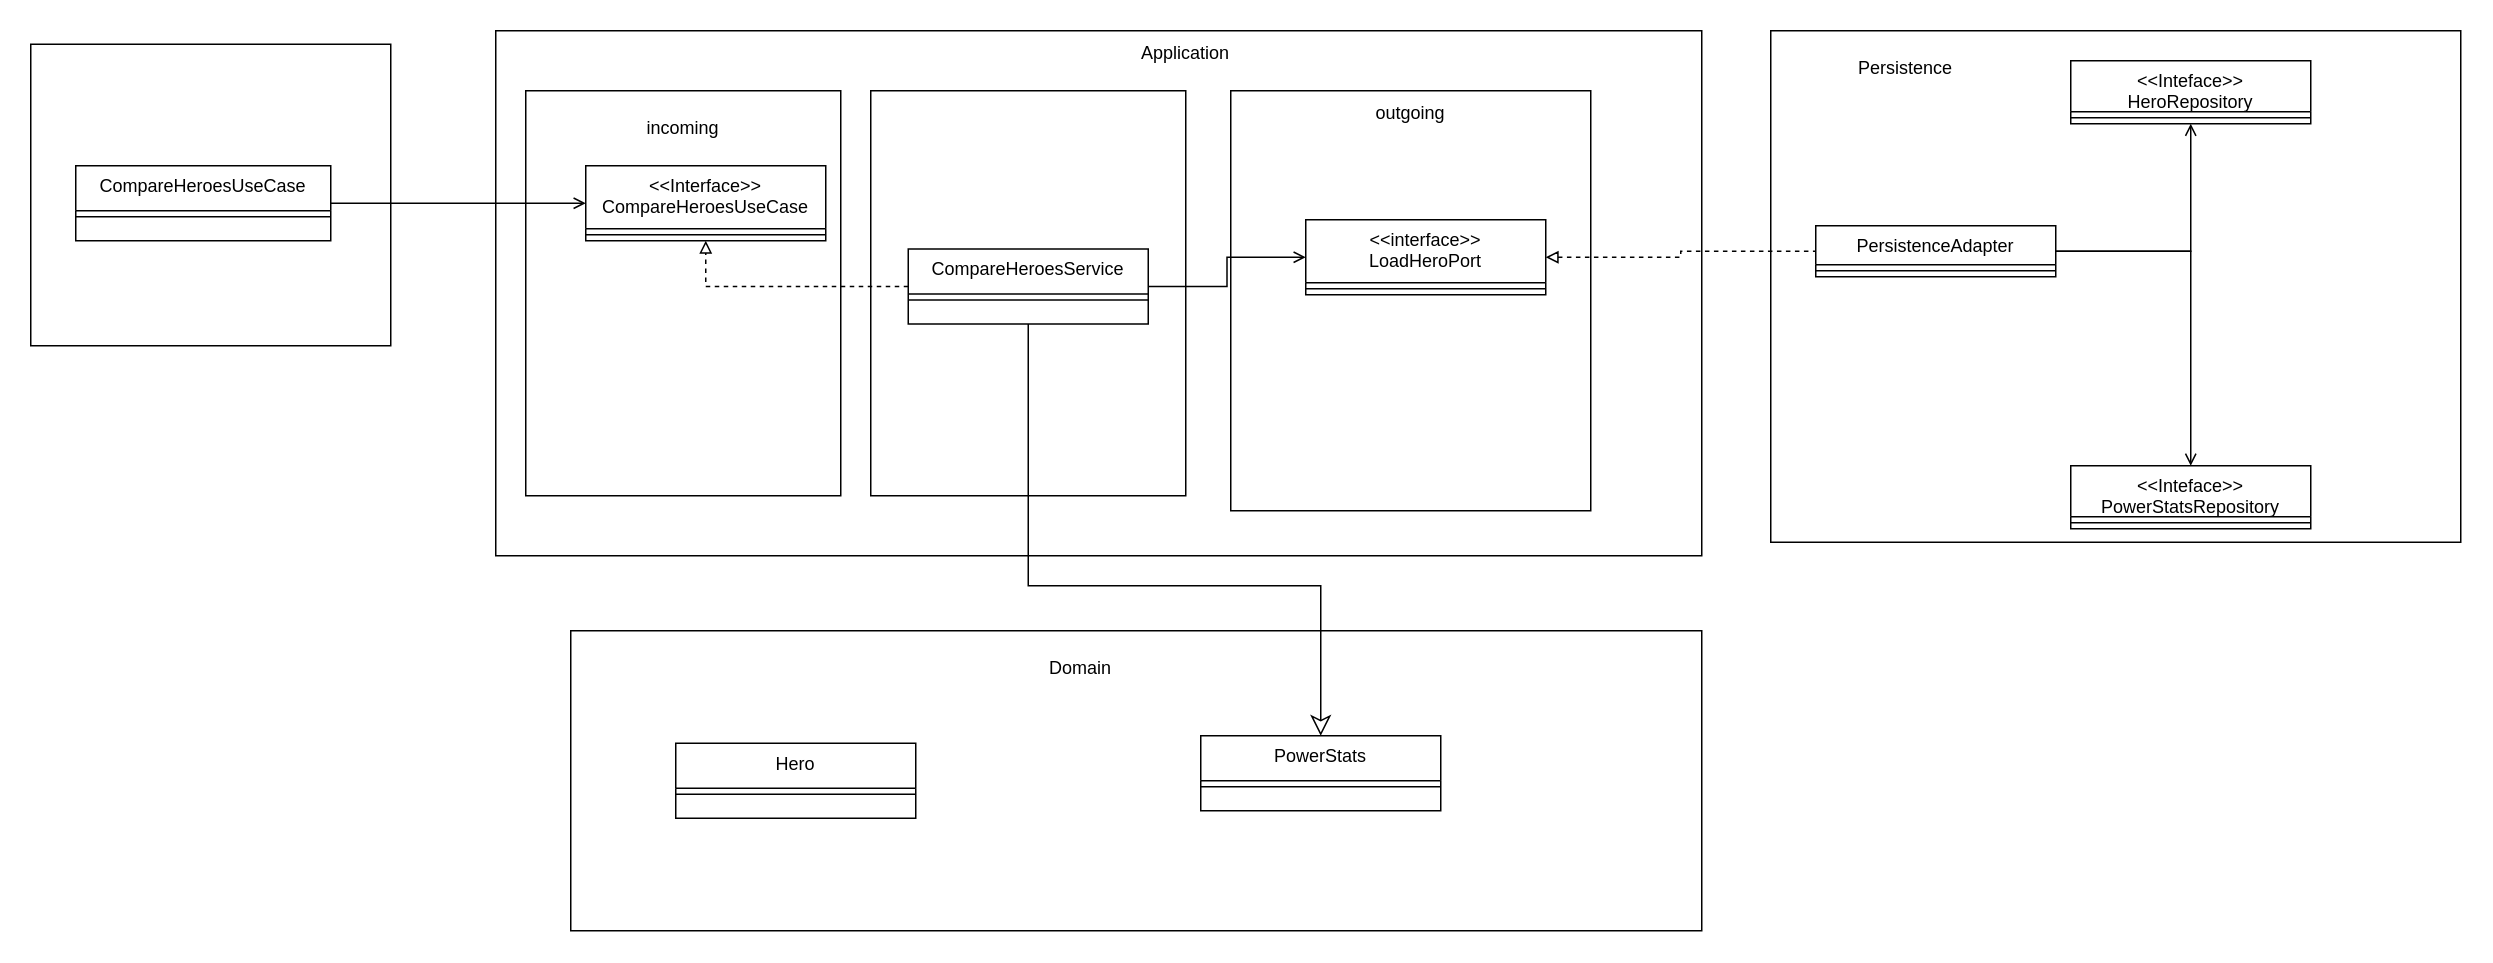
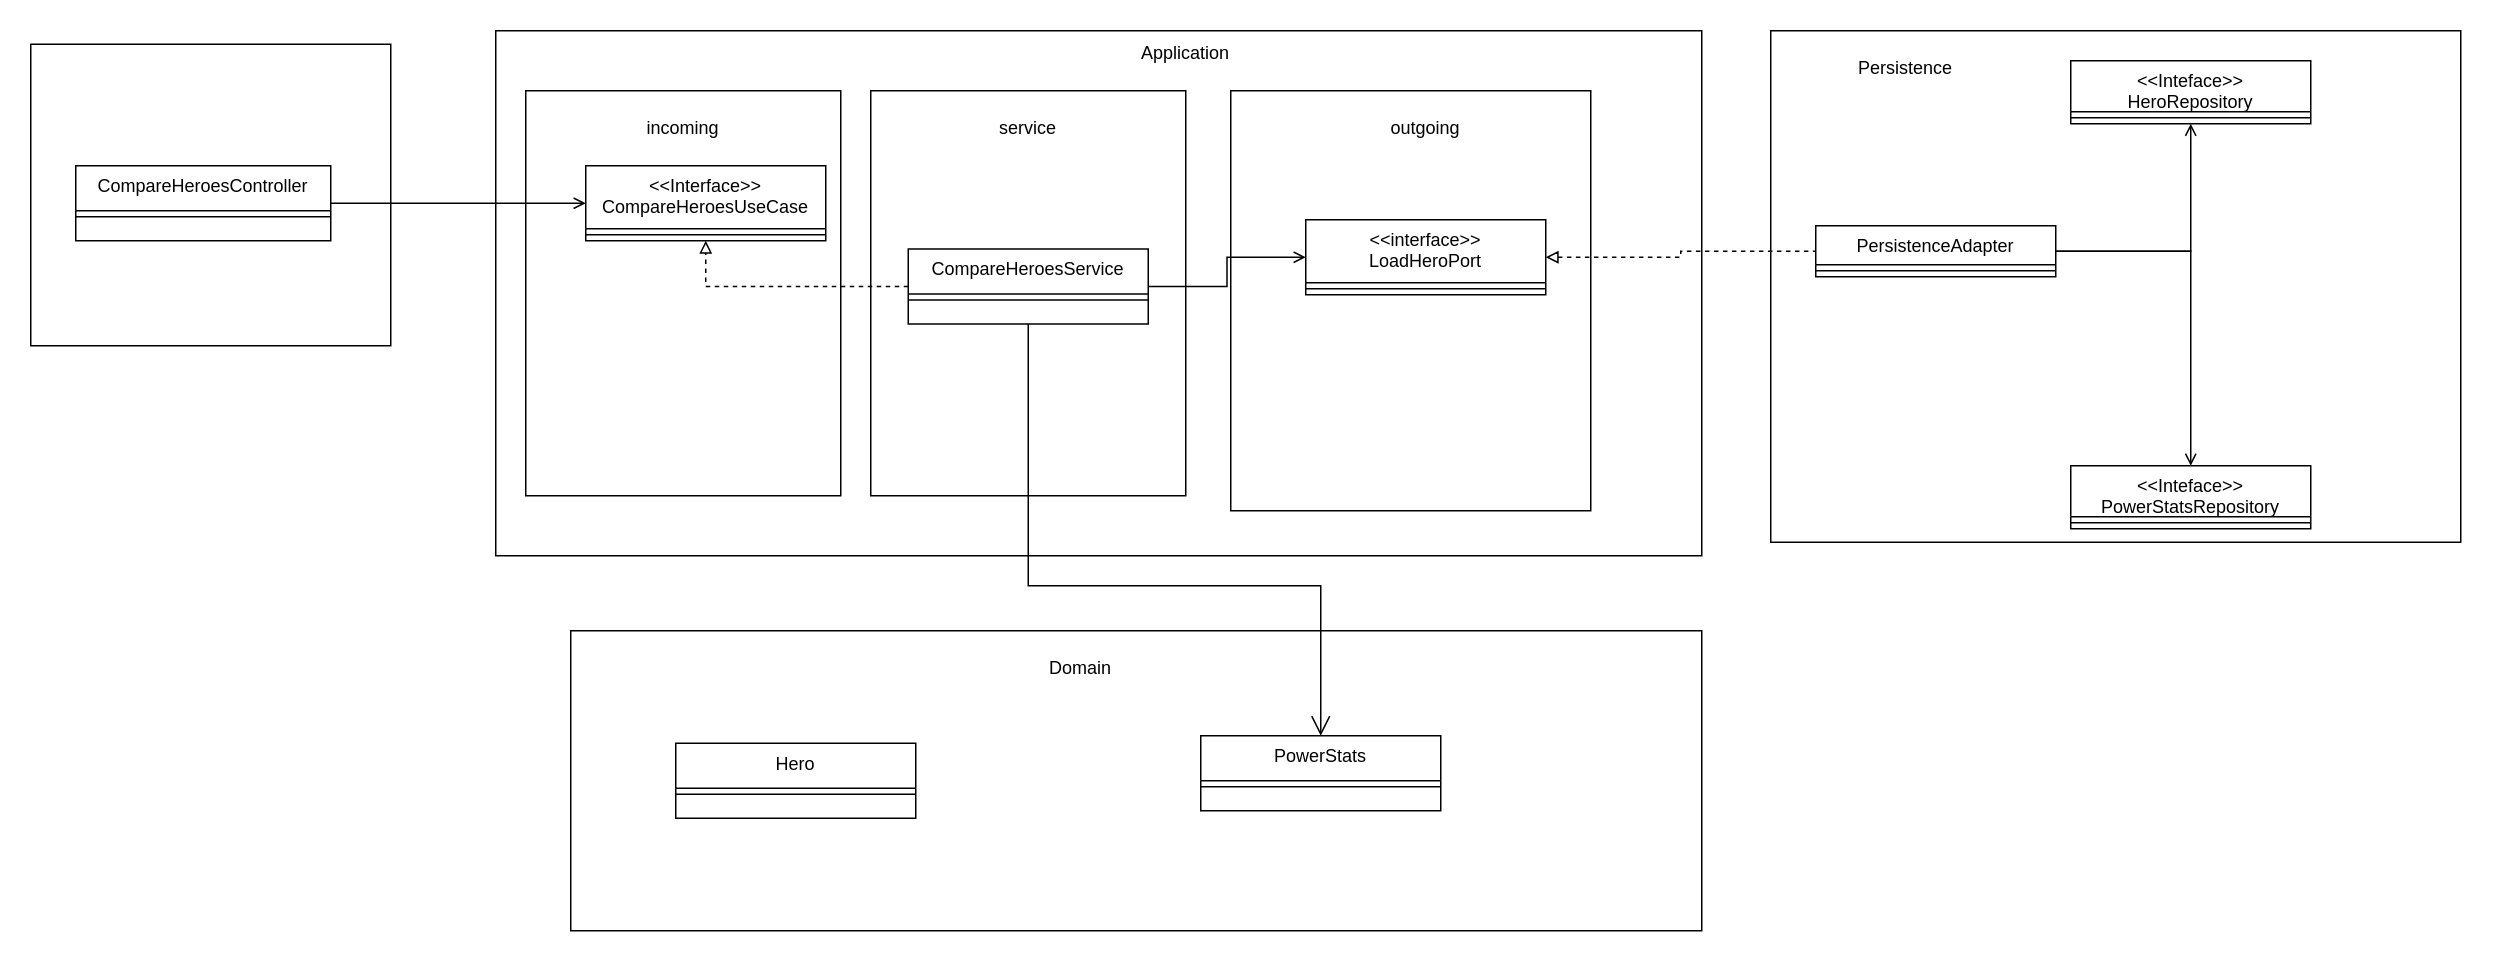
- <mxCell id="21" value="outgoing" style="text;html=1;strokeColor=none;fillColor=none;align=center;verticalAlign=middle;whiteSpace=wrap;rounded=0;" parent="1" vertex="1"><mxGeometry x="910" y="60" width="60" height="30" as="geometry" /></mxCell>
+ <mxCell id="21" value="outgoing" style="text;html=1;strokeColor=none;fillColor=none;align=center;verticalAlign=middle;whiteSpace=wrap;rounded=0;" parent="1" vertex="1"><mxGeometry x="920" y="70" width="60" height="30" as="geometry" /></mxCell>
+ <mxCell id="31" value="service" style="text;html=1;strokeColor=none;fillColor=none;align=center;verticalAlign=middle;whiteSpace=wrap;rounded=0;" vertex="1" parent="1"><mxGeometry x="655" y="70" width="60" height="30" as="geometry" /></mxCell>
- <mxCell id="29" value="CompareHeroesUseCase" style="swimlane;fontStyle=0;align=center;verticalAlign=top;childLayout=stackLayout;horizontal=1;startSize=30;horizontalStack=0;resizeParent=1;resizeLast=0;collapsible=1;marginBottom=0;rounded=0;shadow=0;strokeWidth=1;" vertex="1" parent="1"><mxGeometry x="50" y="110" width="170" height="50" as="geometry"><mxRectangle x="230" y="140" width="160" height="26" as="alternateBounds" /></mxGeometry></mxCell>
+ <mxCell id="29" value="CompareHeroesController" style="swimlane;fontStyle=0;align=center;verticalAlign=top;childLayout=stackLayout;horizontal=1;startSize=30;horizontalStack=0;resizeParent=1;resizeLast=0;collapsible=1;marginBottom=0;rounded=0;shadow=0;strokeWidth=1;" vertex="1" parent="1"><mxGeometry x="50" y="110" width="170" height="50" as="geometry"><mxRectangle x="230" y="140" width="160" height="26" as="alternateBounds" /></mxGeometry></mxCell>
- <mxCell id="39" style="edgeStyle=orthogonalEdgeStyle;rounded=0;orthogonalLoop=1;jettySize=auto;html=1;endArrow=classic;endFill=0;endSize=11;entryX=0.5;entryY=0;entryDx=0;entryDy=0;exitX=0.5;exitY=1;exitDx=0;exitDy=0;" edge="1" parent="1" source="26" target="37"><mxGeometry relative="1" as="geometry"><mxPoint x="690" y="230" as="sourcePoint" /><mxPoint x="540" y="505" as="targetPoint" /><Array as="points"><mxPoint x="685" y="390" /><mxPoint x="880" y="390" /></Array></mxGeometry></mxCell>
+ <mxCell id="39" style="edgeStyle=orthogonalEdgeStyle;rounded=0;orthogonalLoop=1;jettySize=auto;html=1;endArrow=open;endFill=0;endSize=11;entryX=0.5;entryY=0;entryDx=0;entryDy=0;exitX=0.5;exitY=1;exitDx=0;exitDy=0;" edge="1" parent="1" source="26" target="37"><mxGeometry relative="1" as="geometry"><mxPoint x="690" y="230" as="sourcePoint" /><mxPoint x="540" y="505" as="targetPoint" /><Array as="points"><mxPoint x="685" y="390" /><mxPoint x="880" y="390" /></Array></mxGeometry></mxCell>
